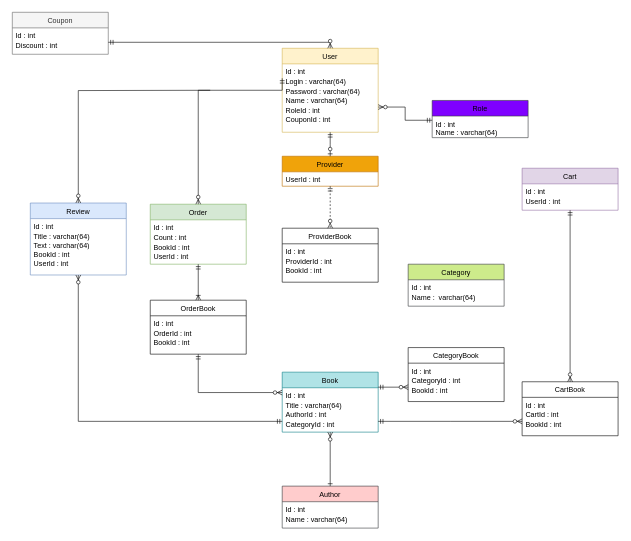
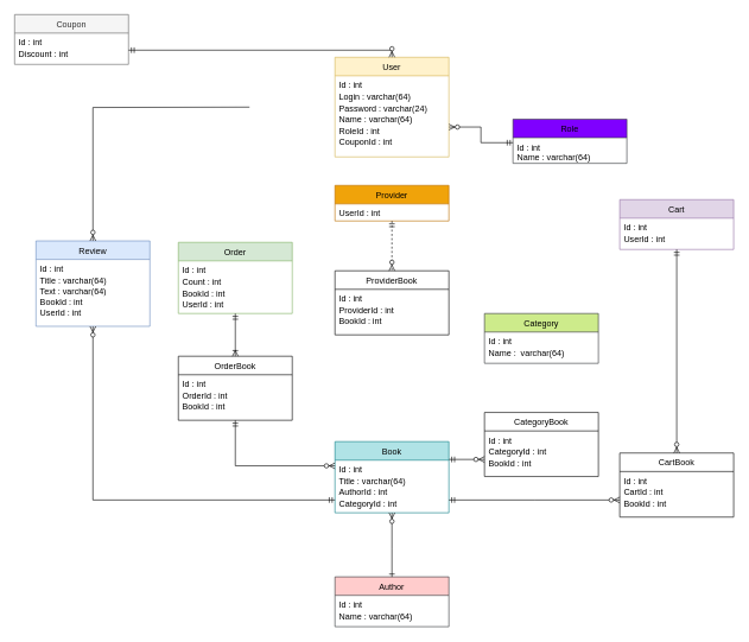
- <mxCell id="5" value="Password : varchar(64)" style="text;align=left;verticalAlign=top;spacingLeft=4;spacingRight=4;overflow=hidden;rotatable=0;points=[[0,0.5],[1,0.5]];portConstraint=eastwest;rounded=0;shadow=0;html=0;" parent="2" vertex="1"><mxGeometry y="58" width="160" height="16" as="geometry" /></mxCell>
+ <mxCell id="5" value="Password : varchar(24)" style="text;align=left;verticalAlign=top;spacingLeft=4;spacingRight=4;overflow=hidden;rotatable=0;points=[[0,0.5],[1,0.5]];portConstraint=eastwest;rounded=0;shadow=0;html=0;" parent="2" vertex="1"><mxGeometry y="58" width="160" height="16" as="geometry" /></mxCell>
- <mxCell id="36" value="" style="fontSize=12;html=1;endArrow=ERzeroToOne;startArrow=ERmandOne;rounded=0;shadow=0;jumpStyle=none;edgeStyle=elbowEdgeStyle;elbow=vertical;exitX=0.5;exitY=1;exitDx=0;exitDy=0;entryX=0.5;entryY=0;entryDx=0;entryDy=0;" parent="1" source="2" target="20" edge="1"><mxGeometry width="100" height="100" relative="1" as="geometry"><mxPoint x="548" y="270" as="sourcePoint" /><mxPoint x="580" y="245" as="targetPoint" /></mxGeometry></mxCell>
- <mxCell id="37" value="" style="edgeStyle=orthogonalEdgeStyle;fontSize=12;html=1;endArrow=ERzeroToMany;startArrow=ERmandOne;rounded=0;entryX=0.5;entryY=0;entryDx=0;entryDy=0;exitX=0;exitY=0.5;exitDx=0;exitDy=0;" parent="1" source="4" target="15" edge="1"><mxGeometry width="100" height="100" relative="1" as="geometry"><mxPoint x="470" y="150" as="sourcePoint" /><mxPoint x="429" y="150" as="targetPoint" /><Array as="points"><mxPoint x="330" y="150" /></Array></mxGeometry></mxCell>
